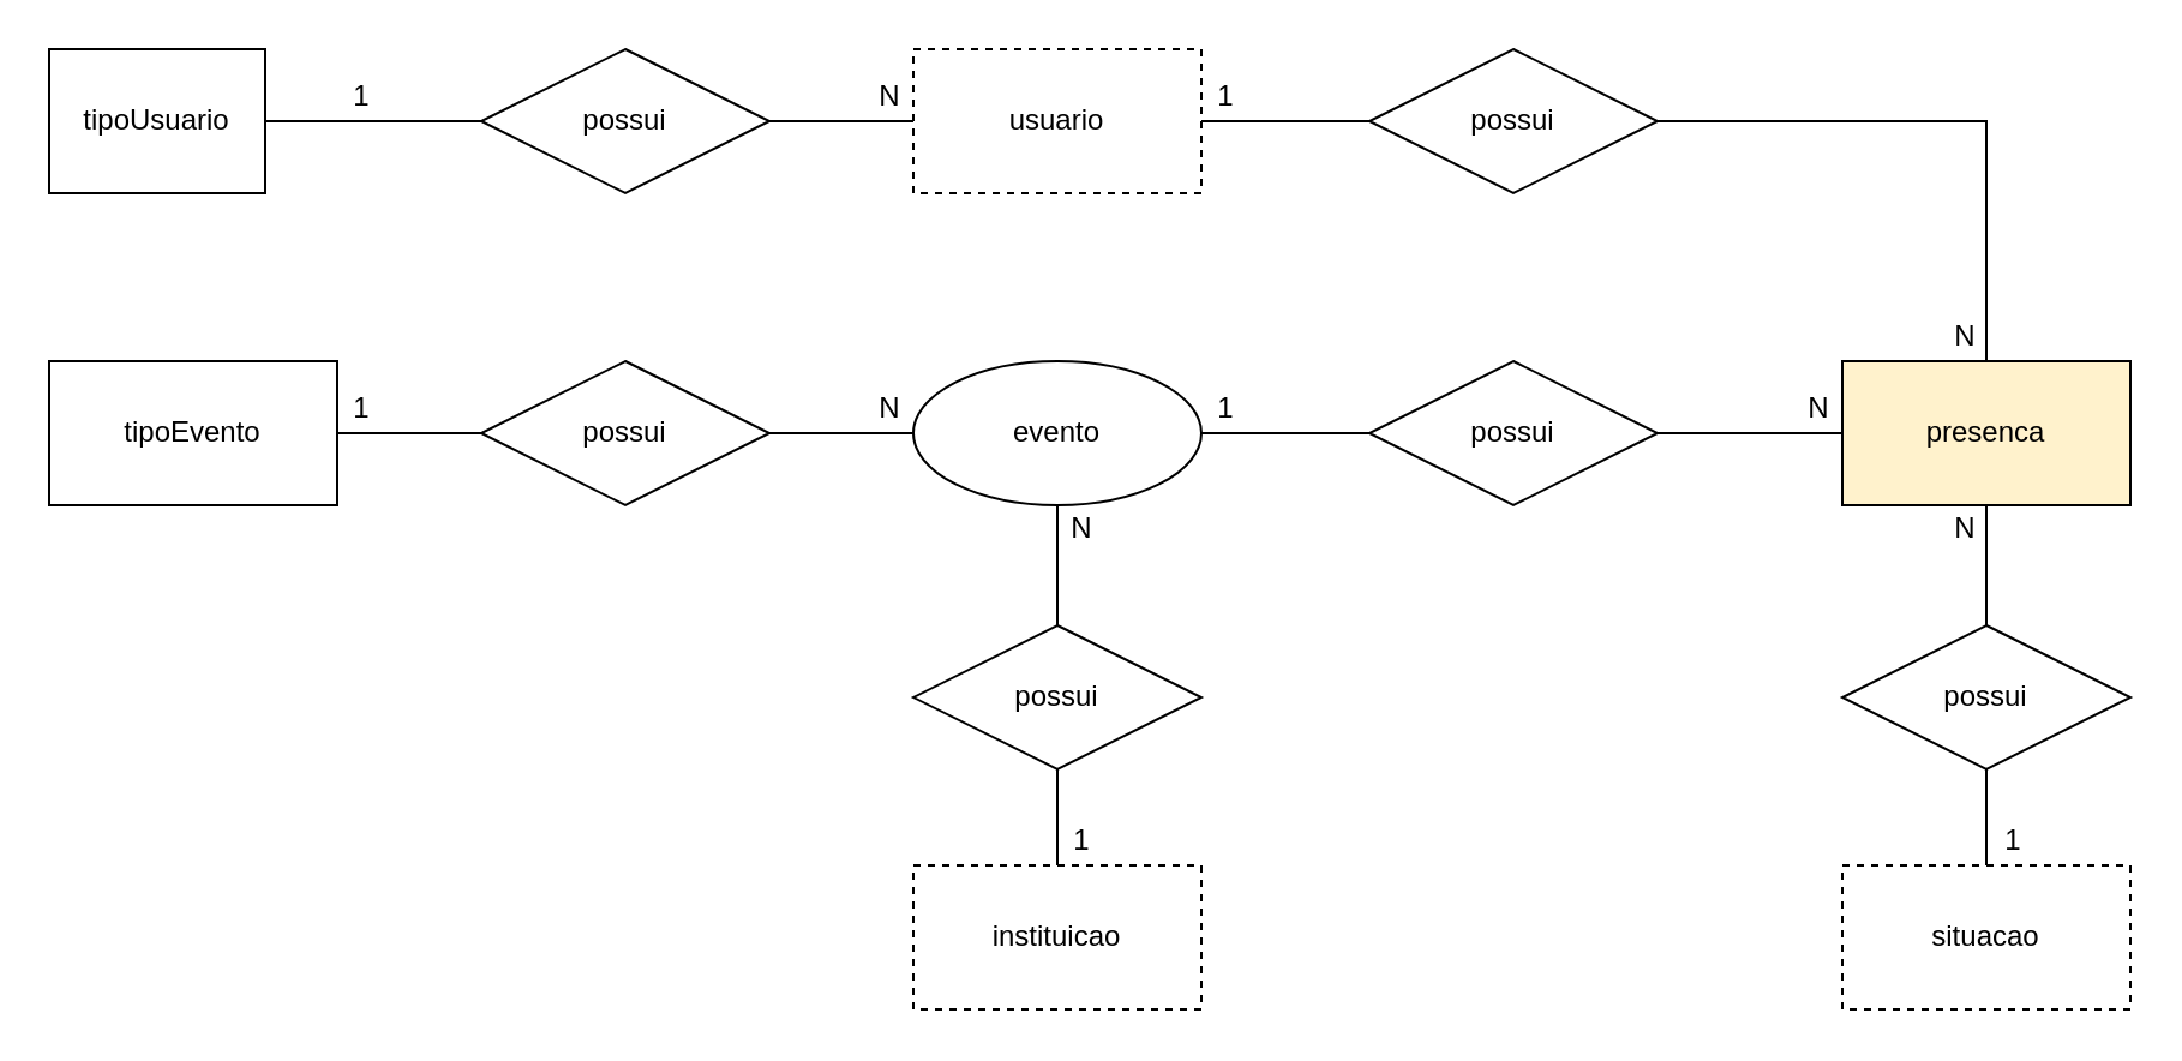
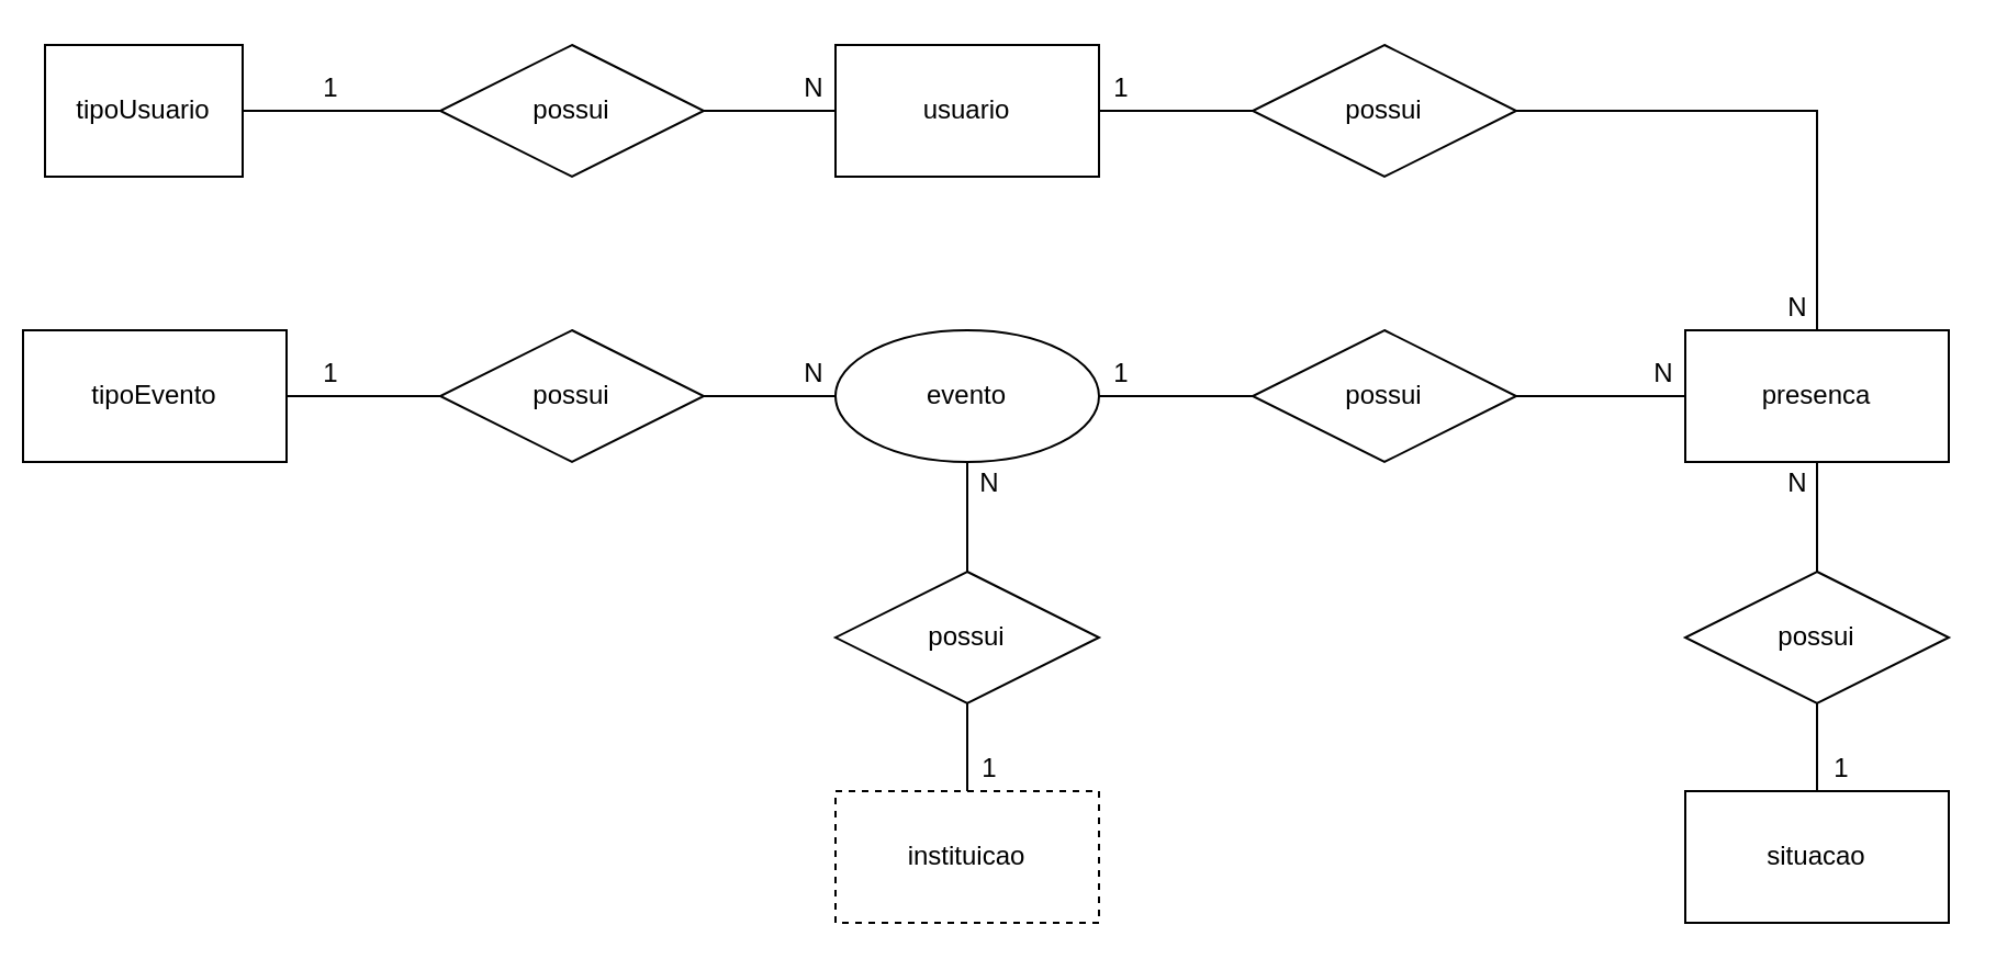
- <mxCell id="5" value="usuario" style="rounded=0;whiteSpace=wrap;html=1;dashed=1;" vertex="1" parent="1"><mxGeometry x="380" y="20" width="120" height="60" as="geometry" /></mxCell>
+ <mxCell id="5" value="usuario" style="rounded=0;whiteSpace=wrap;html=1;" vertex="1" parent="1"><mxGeometry x="380" y="20" width="120" height="60" as="geometry" /></mxCell>
- <mxCell id="9" value="tipoEvento" style="rounded=0;whiteSpace=wrap;html=1;" vertex="1" parent="1"><mxGeometry x="20" y="150" width="120" height="60" as="geometry" /></mxCell>
+ <mxCell id="9" value="tipoEvento" style="rounded=0;whiteSpace=wrap;html=1;" vertex="1" parent="1"><mxGeometry x="10" y="150" width="120" height="60" as="geometry" /></mxCell>
- <mxCell id="16" value="presenca" style="whiteSpace=wrap;html=1;fillColor=#fff2cc;" vertex="1" parent="1"><mxGeometry x="767" y="150" width="120" height="60" as="geometry" /></mxCell>
+ <mxCell id="16" value="presenca" style="whiteSpace=wrap;html=1;" vertex="1" parent="1"><mxGeometry x="767" y="150" width="120" height="60" as="geometry" /></mxCell>
- <mxCell id="17" value="situacao" style="whiteSpace=wrap;html=1;dashed=1;" vertex="1" parent="1"><mxGeometry x="767" y="360" width="120" height="60" as="geometry" /></mxCell>
+ <mxCell id="17" value="situacao" style="whiteSpace=wrap;html=1;" vertex="1" parent="1"><mxGeometry x="767" y="360" width="120" height="60" as="geometry" /></mxCell>
